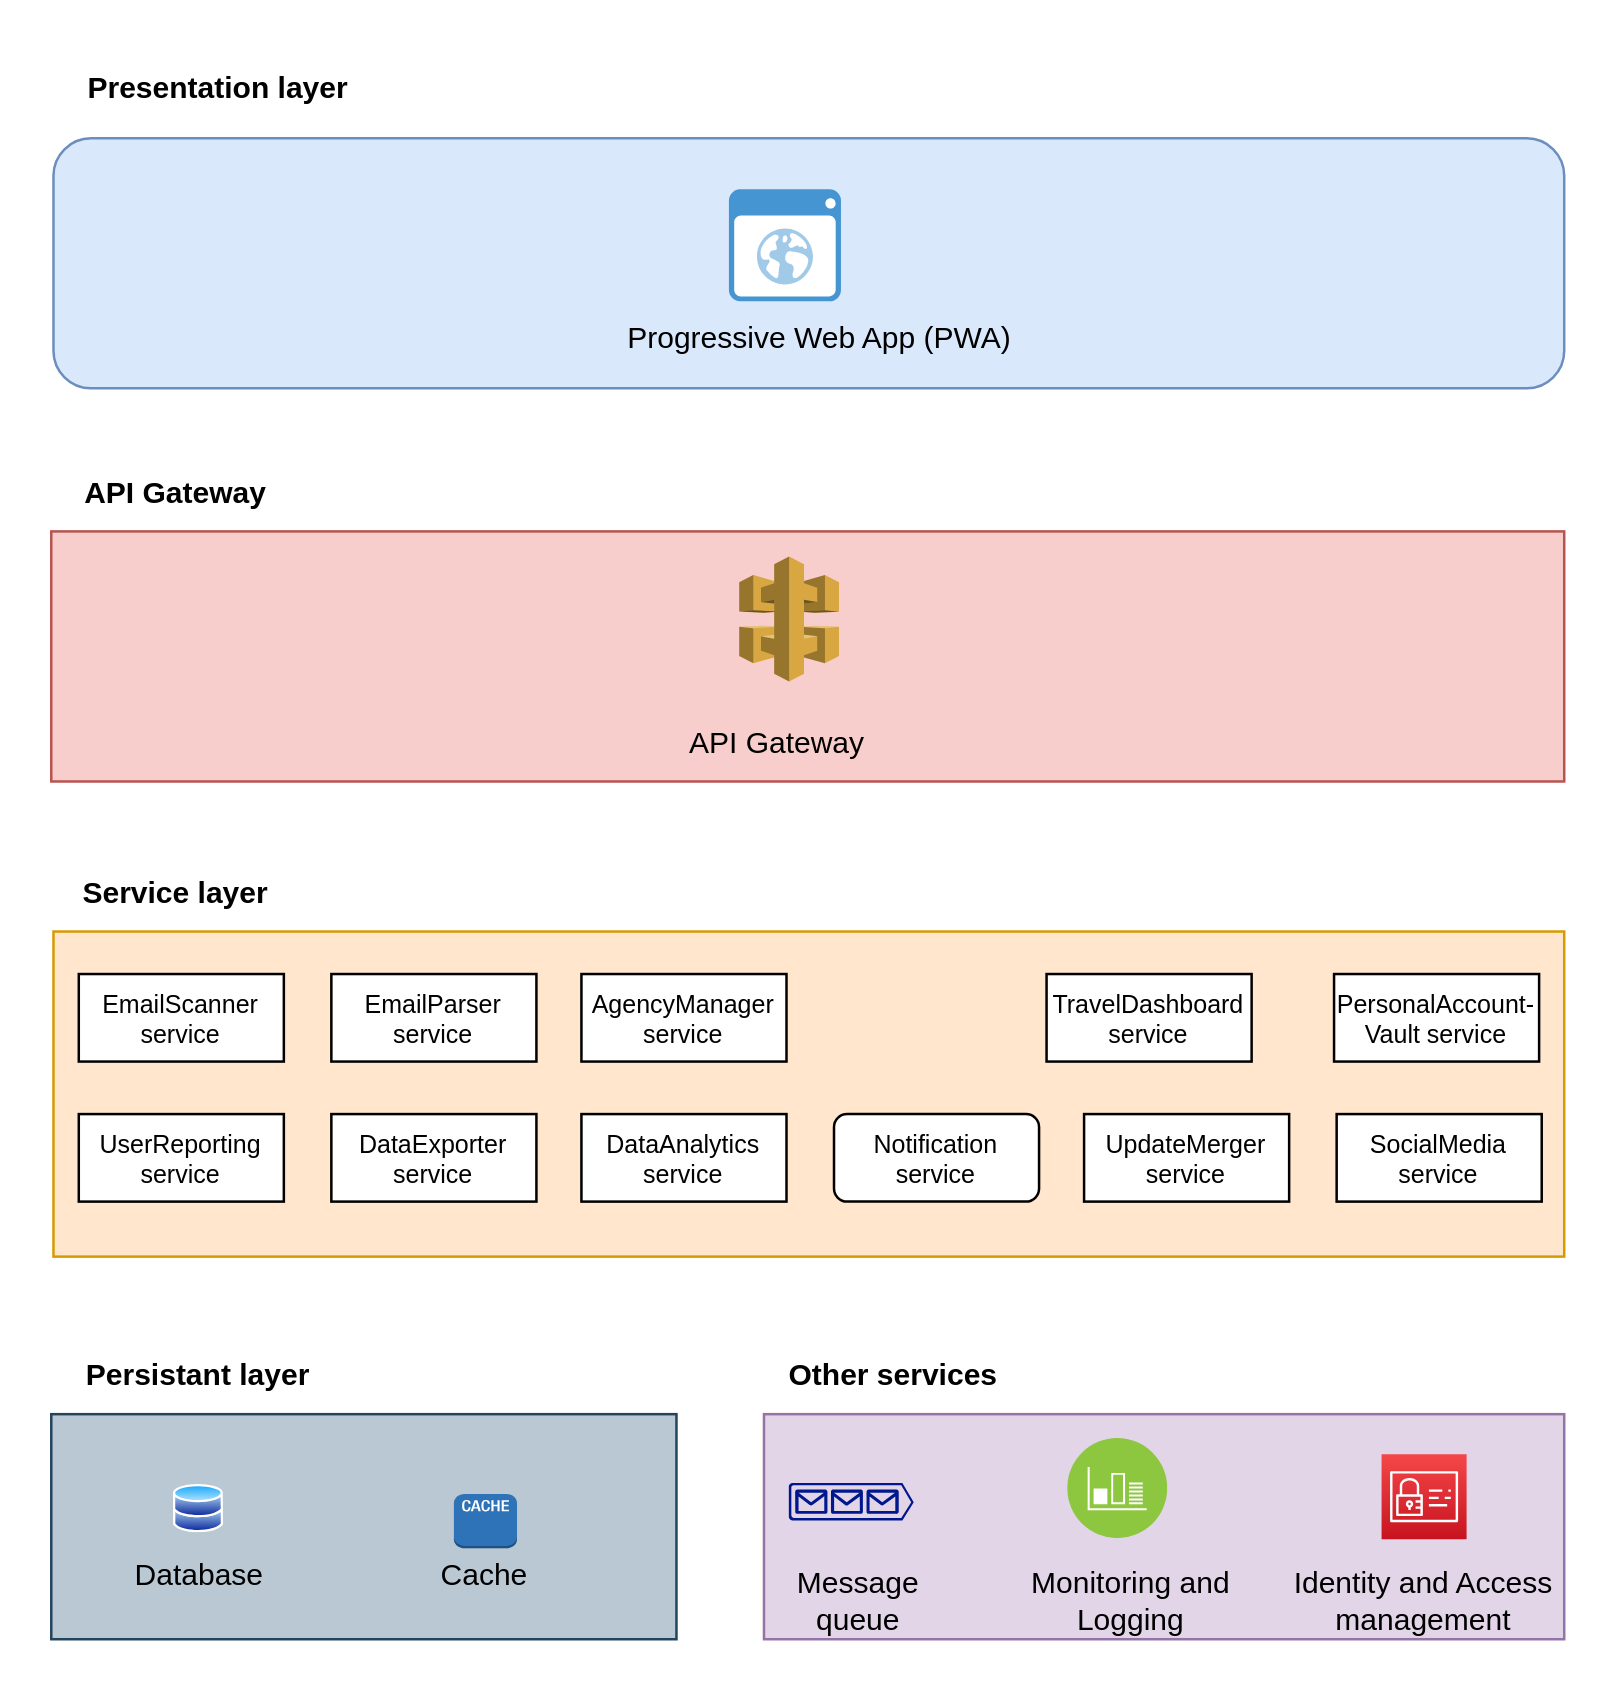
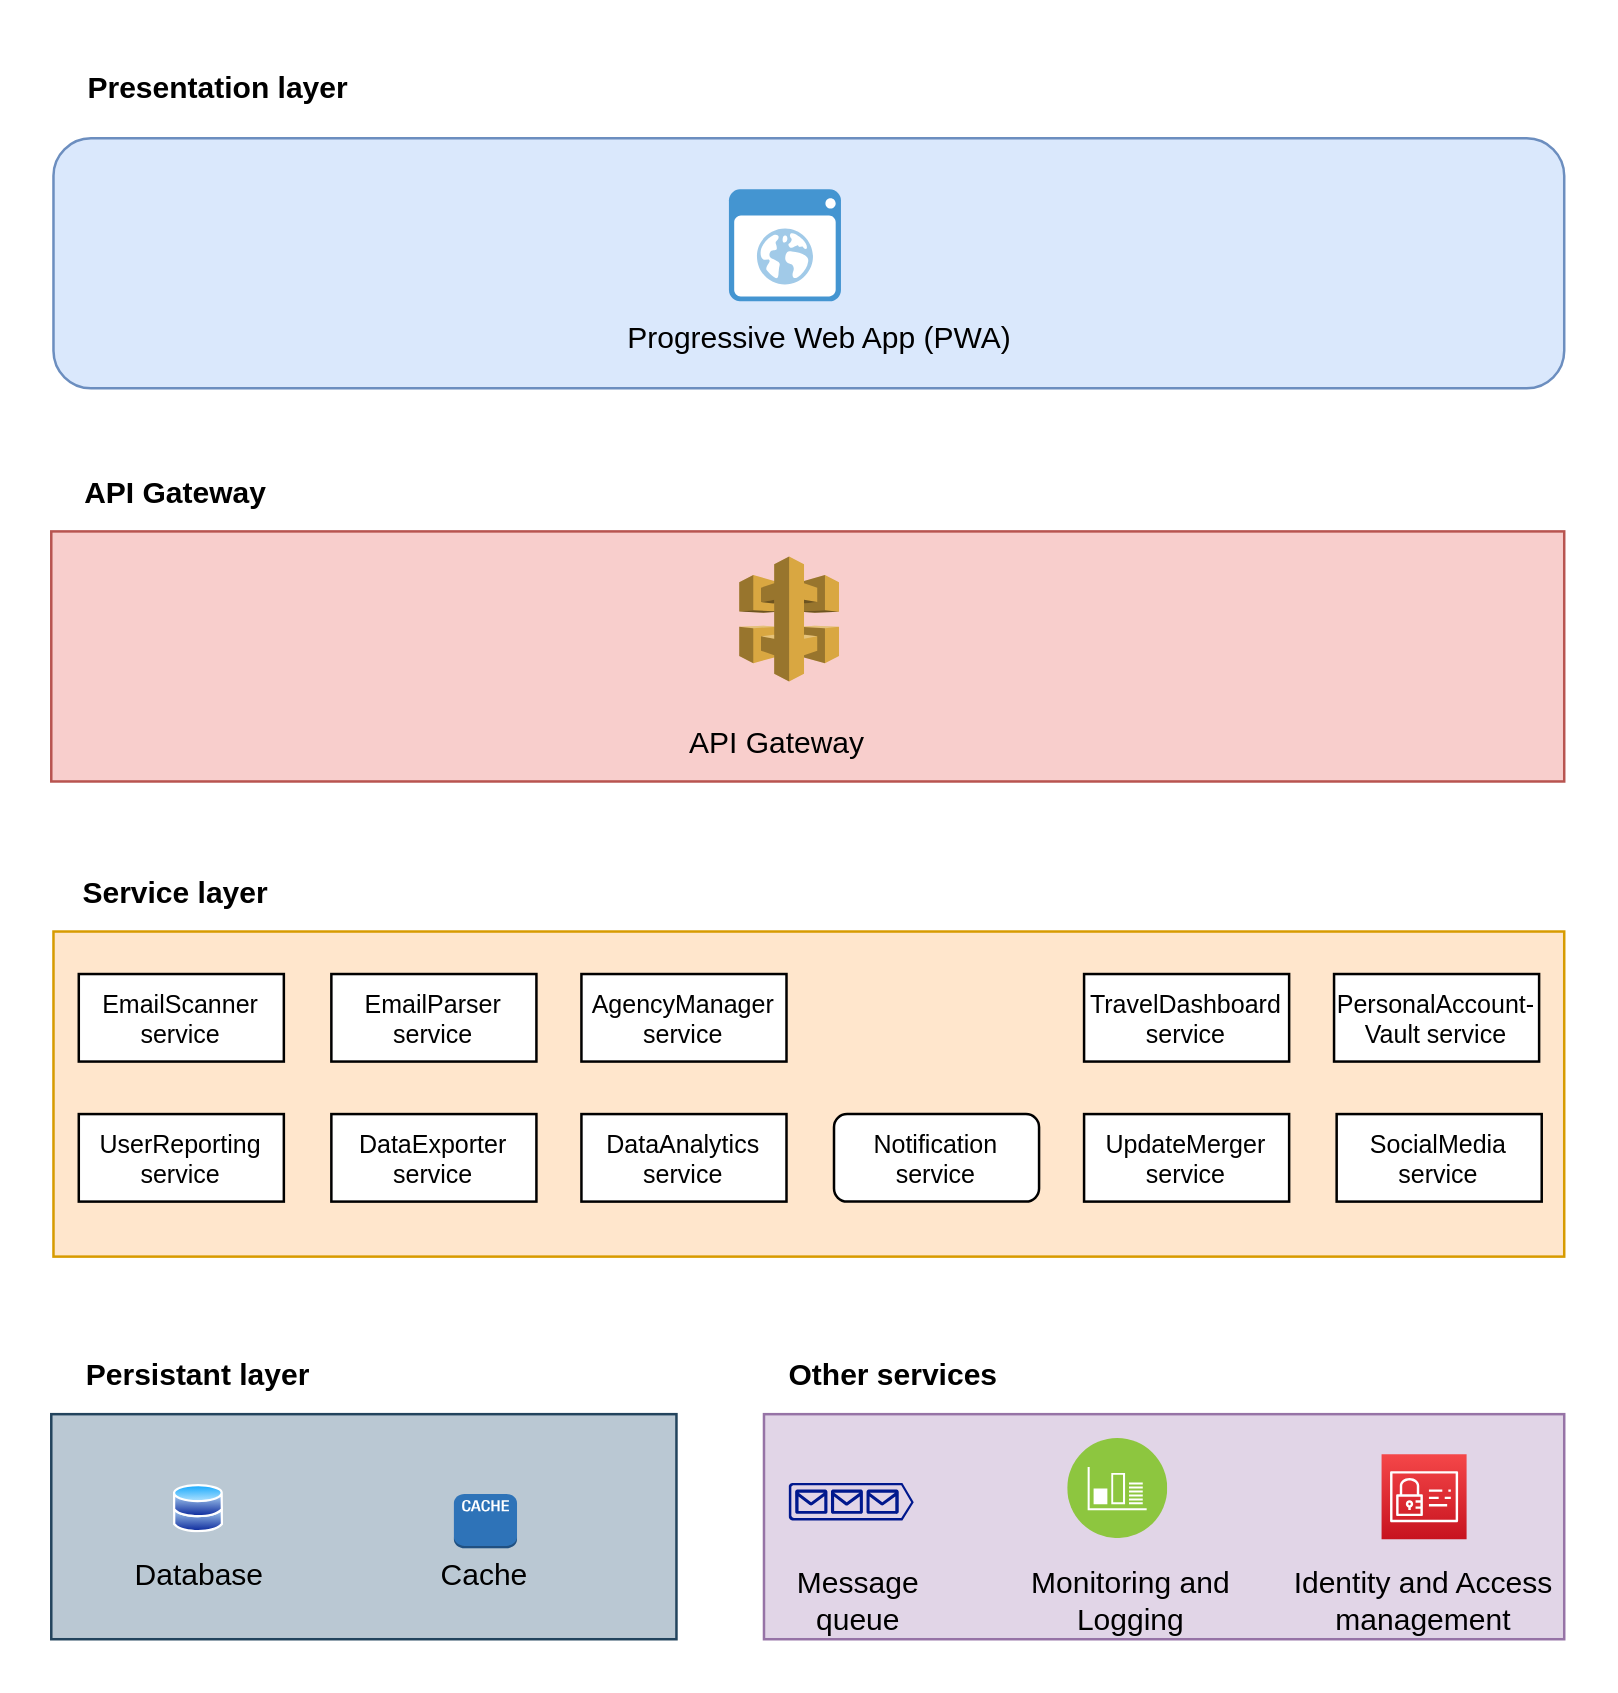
- <mxCell id="36" value="TravelDashboard service" style="rounded=0;whiteSpace=wrap;html=1;fontSize=10;" vertex="1" parent="1"><mxGeometry x="418" y="389" width="82" height="35" as="geometry" /></mxCell>
+ <mxCell id="36" value="TravelDashboard service" style="rounded=0;whiteSpace=wrap;html=1;fontSize=10;" vertex="1" parent="1"><mxGeometry x="433" y="389" width="82" height="35" as="geometry" /></mxCell>
